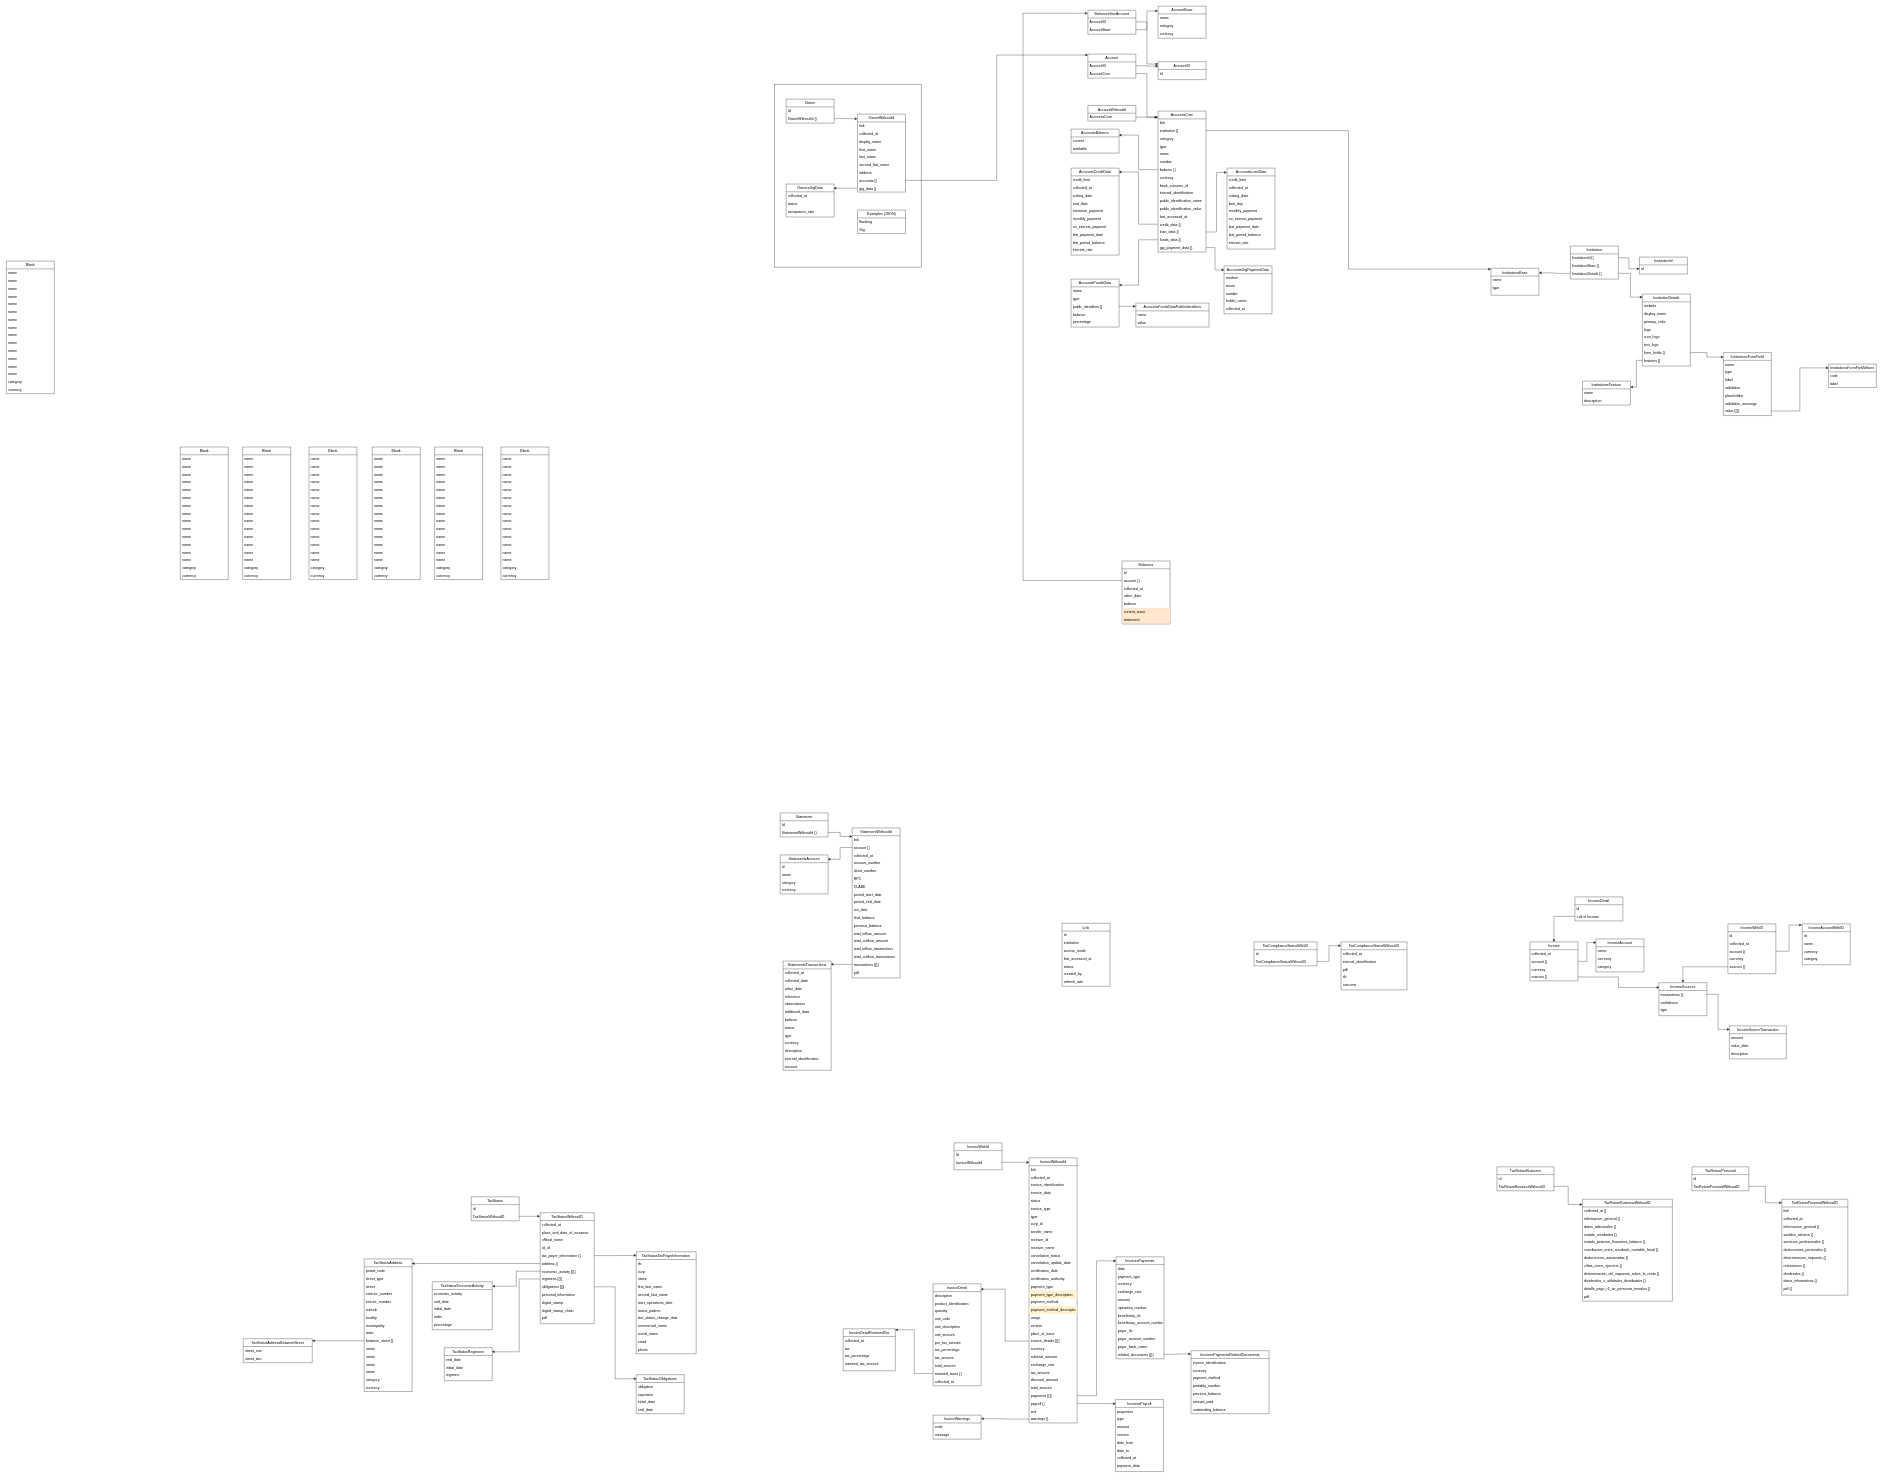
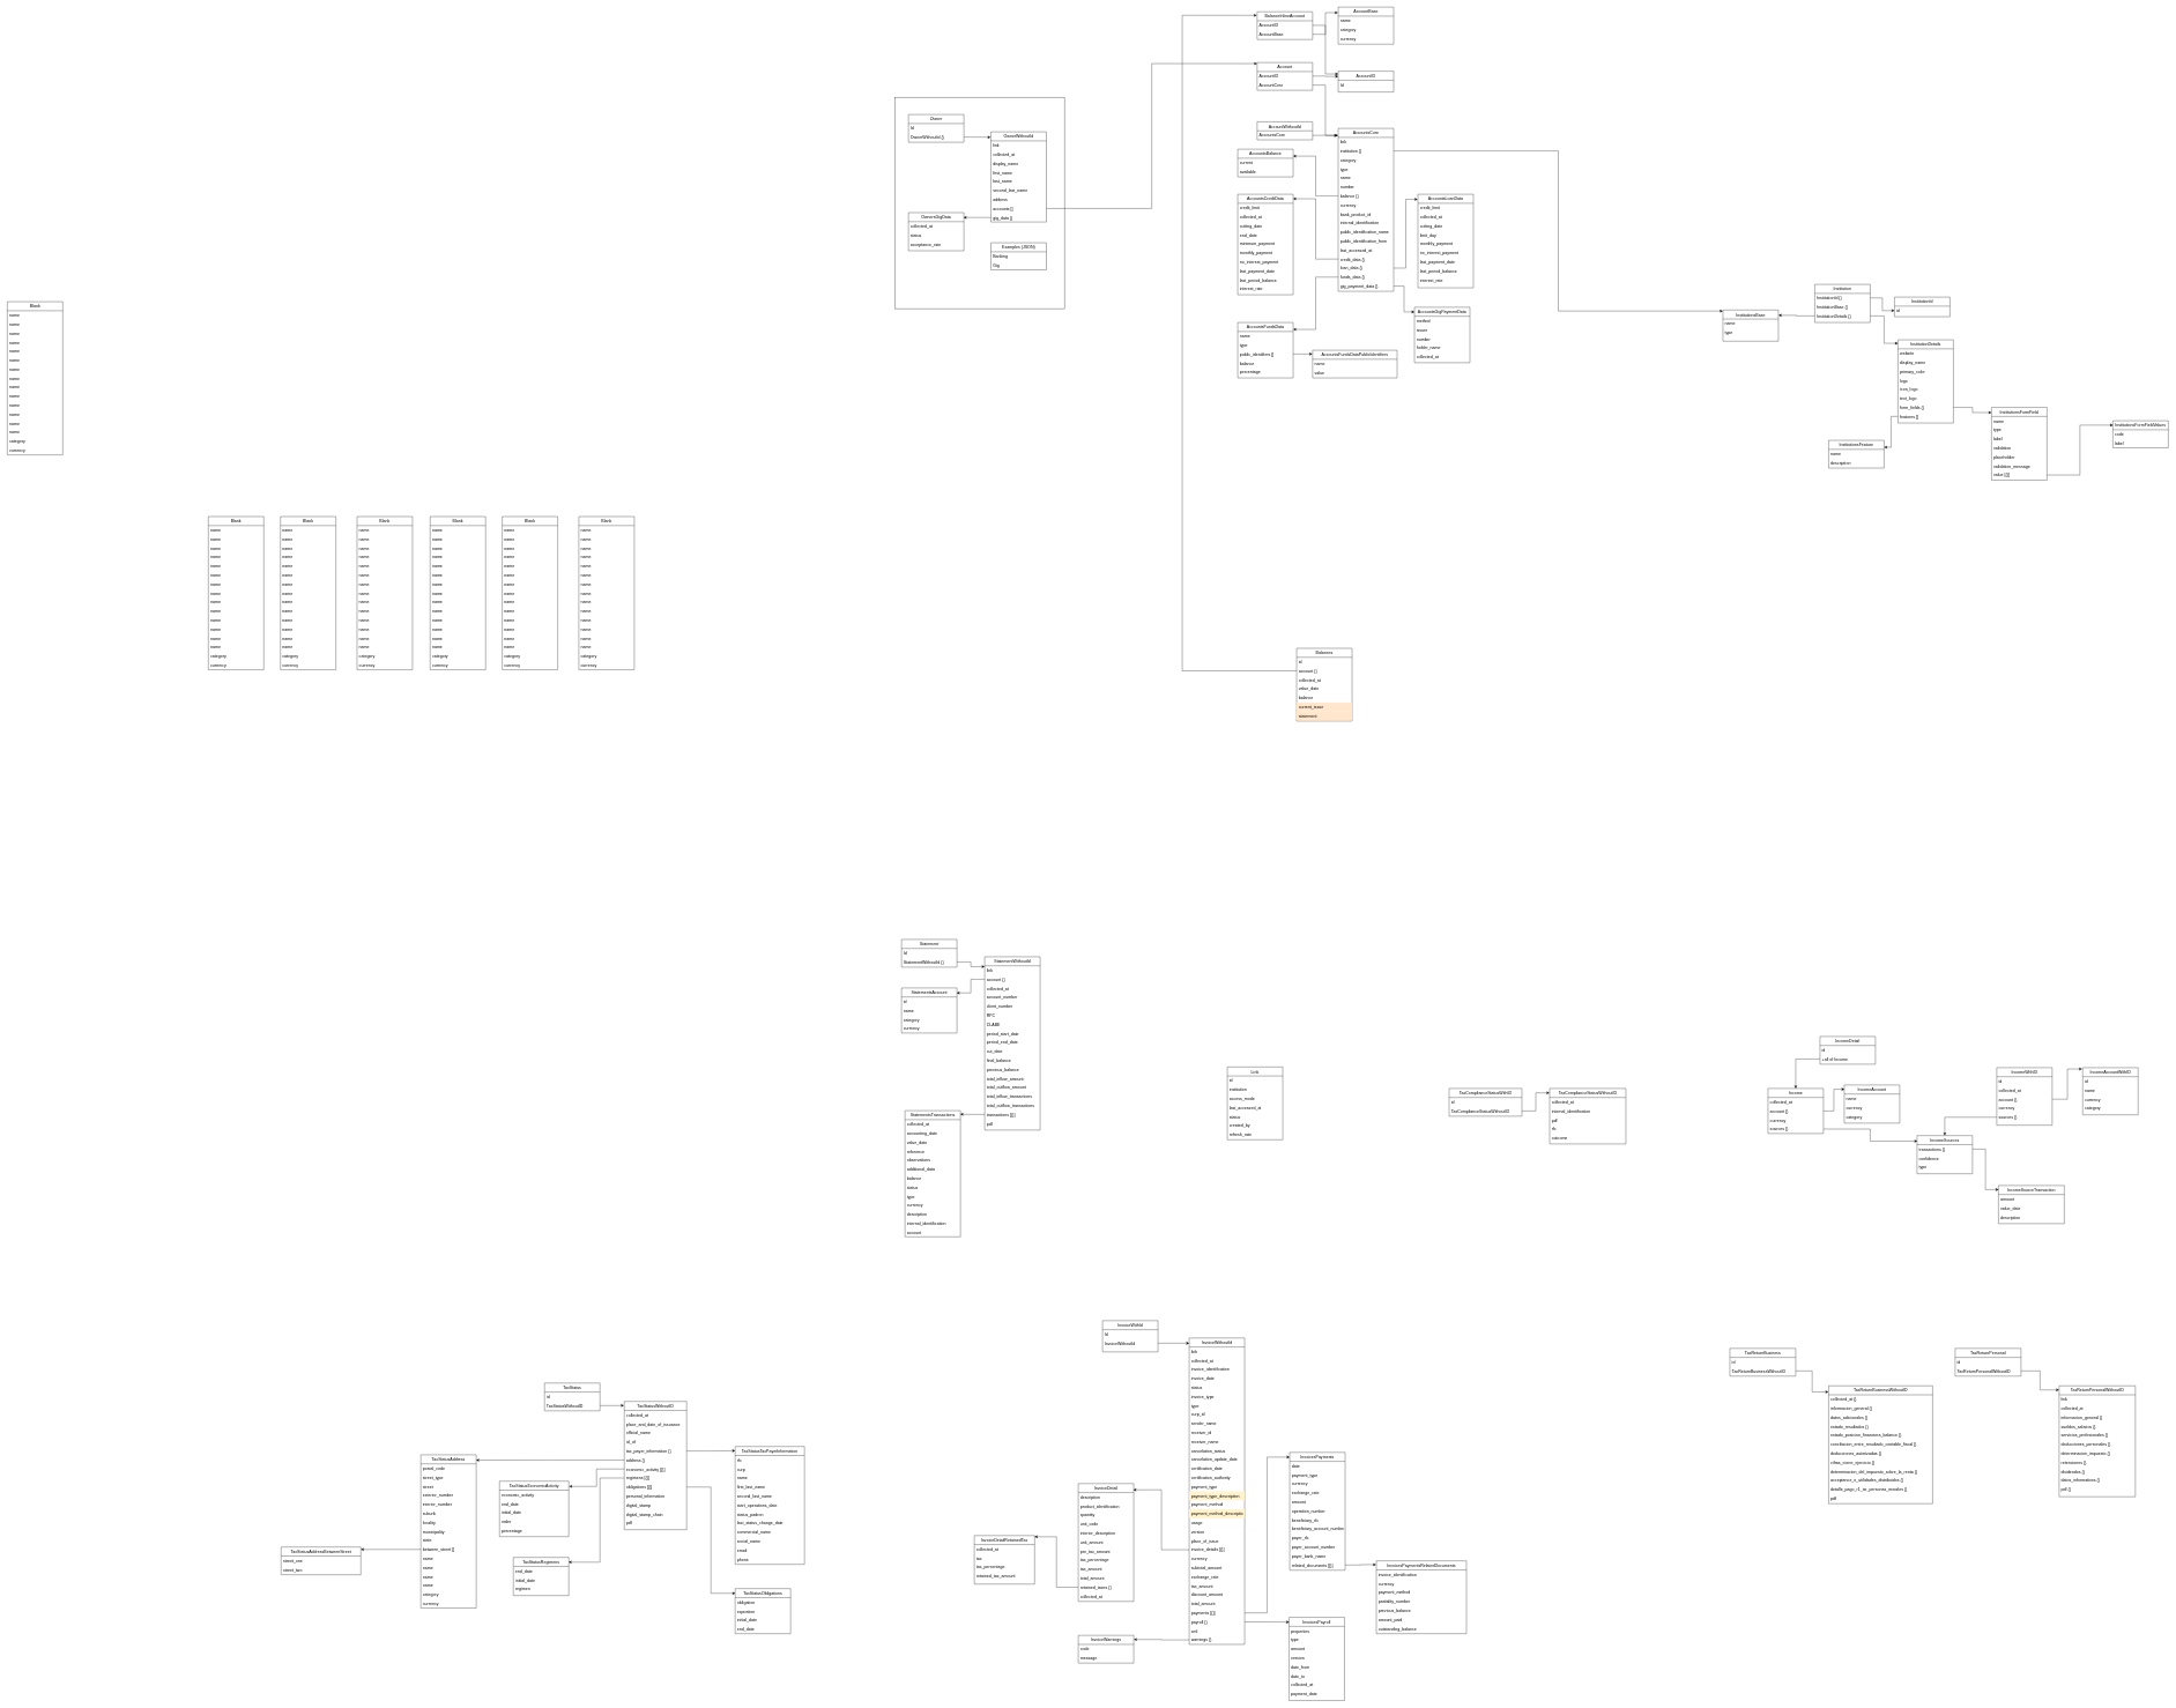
- <mxCell id="95" value="bank_outcome_id" style="text;align=left;verticalAlign=top;spacingLeft=4;spacingRight=4;overflow=hidden;rotatable=0;points=[[0,0.5],[1,0.5]];portConstraint=eastwest;rounded=0;shadow=0;html=0;" parent="86" vertex="1"><mxGeometry y="234" width="160" height="26" as="geometry" /></mxCell>
+ <mxCell id="95" value="bank_product_id" style="text;align=left;verticalAlign=top;spacingLeft=4;spacingRight=4;overflow=hidden;rotatable=0;points=[[0,0.5],[1,0.5]];portConstraint=eastwest;rounded=0;shadow=0;html=0;" parent="86" vertex="1"><mxGeometry y="234" width="160" height="26" as="geometry" /></mxCell>
- <mxCell id="98" value="public_identification_value" style="text;align=left;verticalAlign=top;spacingLeft=4;spacingRight=4;overflow=hidden;rotatable=0;points=[[0,0.5],[1,0.5]];portConstraint=eastwest;rounded=0;shadow=0;html=0;" parent="86" vertex="1"><mxGeometry y="312" width="160" height="26" as="geometry" /></mxCell>
+ <mxCell id="98" value="public_identification_from" style="text;align=left;verticalAlign=top;spacingLeft=4;spacingRight=4;overflow=hidden;rotatable=0;points=[[0,0.5],[1,0.5]];portConstraint=eastwest;rounded=0;shadow=0;html=0;" parent="86" vertex="1"><mxGeometry y="312" width="160" height="26" as="geometry" /></mxCell>
- <mxCell id="66" value="collected_date" style="text;align=left;verticalAlign=top;spacingLeft=4;spacingRight=4;overflow=hidden;rotatable=0;points=[[0,0.5],[1,0.5]];portConstraint=eastwest;rounded=0;shadow=0;html=0;" parent="64" vertex="1"><mxGeometry y="52" width="160" height="26" as="geometry" /></mxCell>
+ <mxCell id="66" value="accounting_date" style="text;align=left;verticalAlign=top;spacingLeft=4;spacingRight=4;overflow=hidden;rotatable=0;points=[[0,0.5],[1,0.5]];portConstraint=eastwest;rounded=0;shadow=0;html=0;" parent="64" vertex="1"><mxGeometry y="52" width="160" height="26" as="geometry" /></mxCell>
- <mxCell id="376" value="dividendos_o_utilidades_distribuidos {}" style="text;align=left;verticalAlign=top;spacingLeft=4;spacingRight=4;overflow=hidden;rotatable=0;points=[[0,0.5],[1,0.5]];portConstraint=eastwest;" vertex="1" parent="366"><mxGeometry y="260" width="300" height="26" as="geometry" /></mxCell>
+ <mxCell id="376" value="acceptance_o_utilidades_distribuidos {}" style="text;align=left;verticalAlign=top;spacingLeft=4;spacingRight=4;overflow=hidden;rotatable=0;points=[[0,0.5],[1,0.5]];portConstraint=eastwest;" vertex="1" parent="366"><mxGeometry y="260" width="300" height="26" as="geometry" /></mxCell>
- <mxCell id="257" value="unit_description" style="text;align=left;verticalAlign=top;spacingLeft=4;spacingRight=4;overflow=hidden;rotatable=0;points=[[0,0.5],[1,0.5]];portConstraint=eastwest;" vertex="1" parent="252"><mxGeometry y="130" width="160" height="26" as="geometry" /></mxCell>
+ <mxCell id="257" value="interior_description" style="text;align=left;verticalAlign=top;spacingLeft=4;spacingRight=4;overflow=hidden;rotatable=0;points=[[0,0.5],[1,0.5]];portConstraint=eastwest;" vertex="1" parent="252"><mxGeometry y="130" width="160" height="26" as="geometry" /></mxCell>
